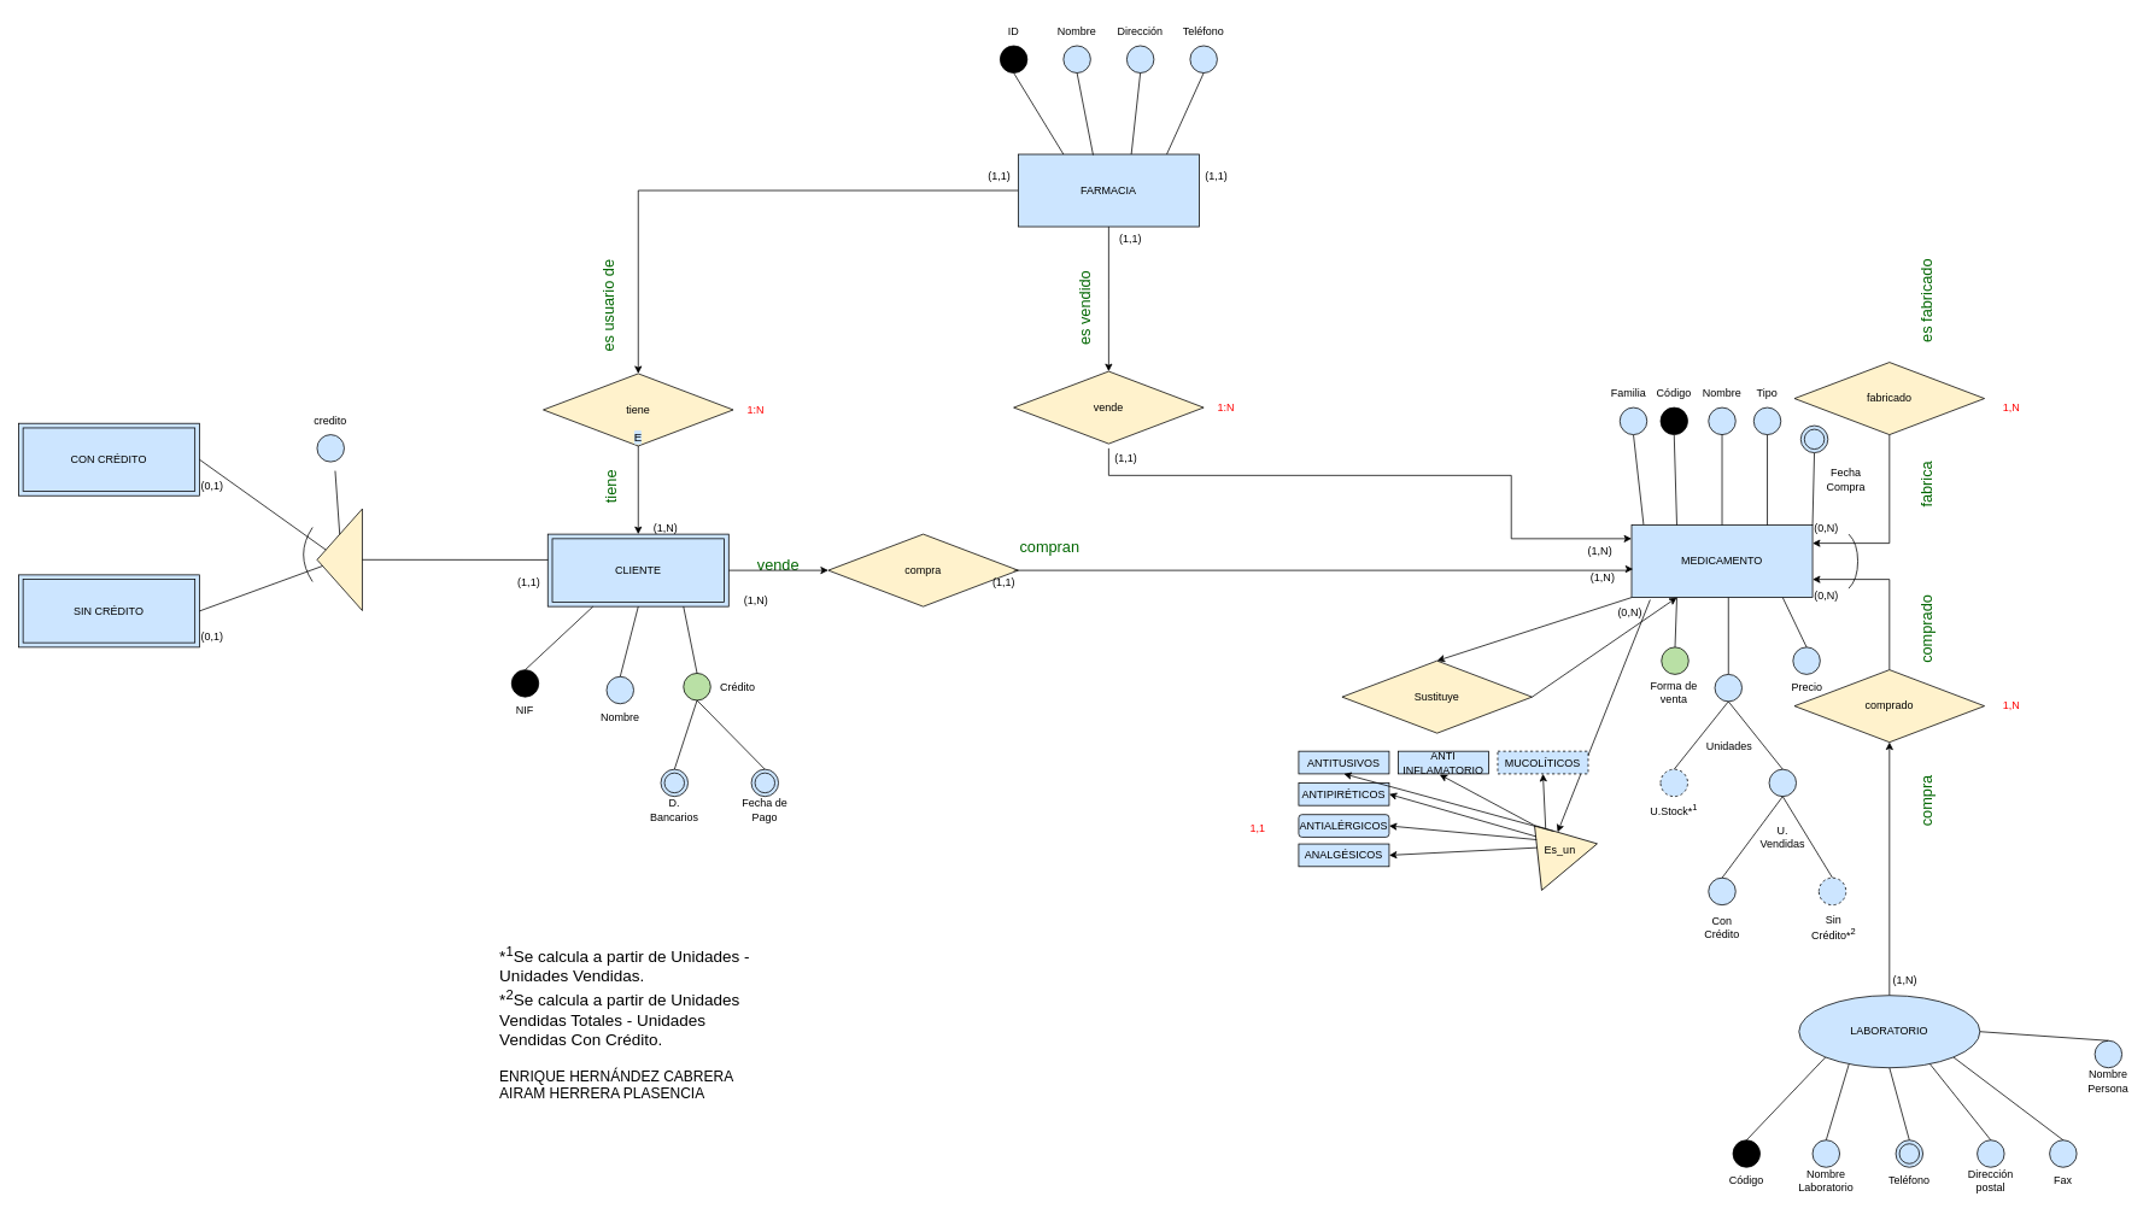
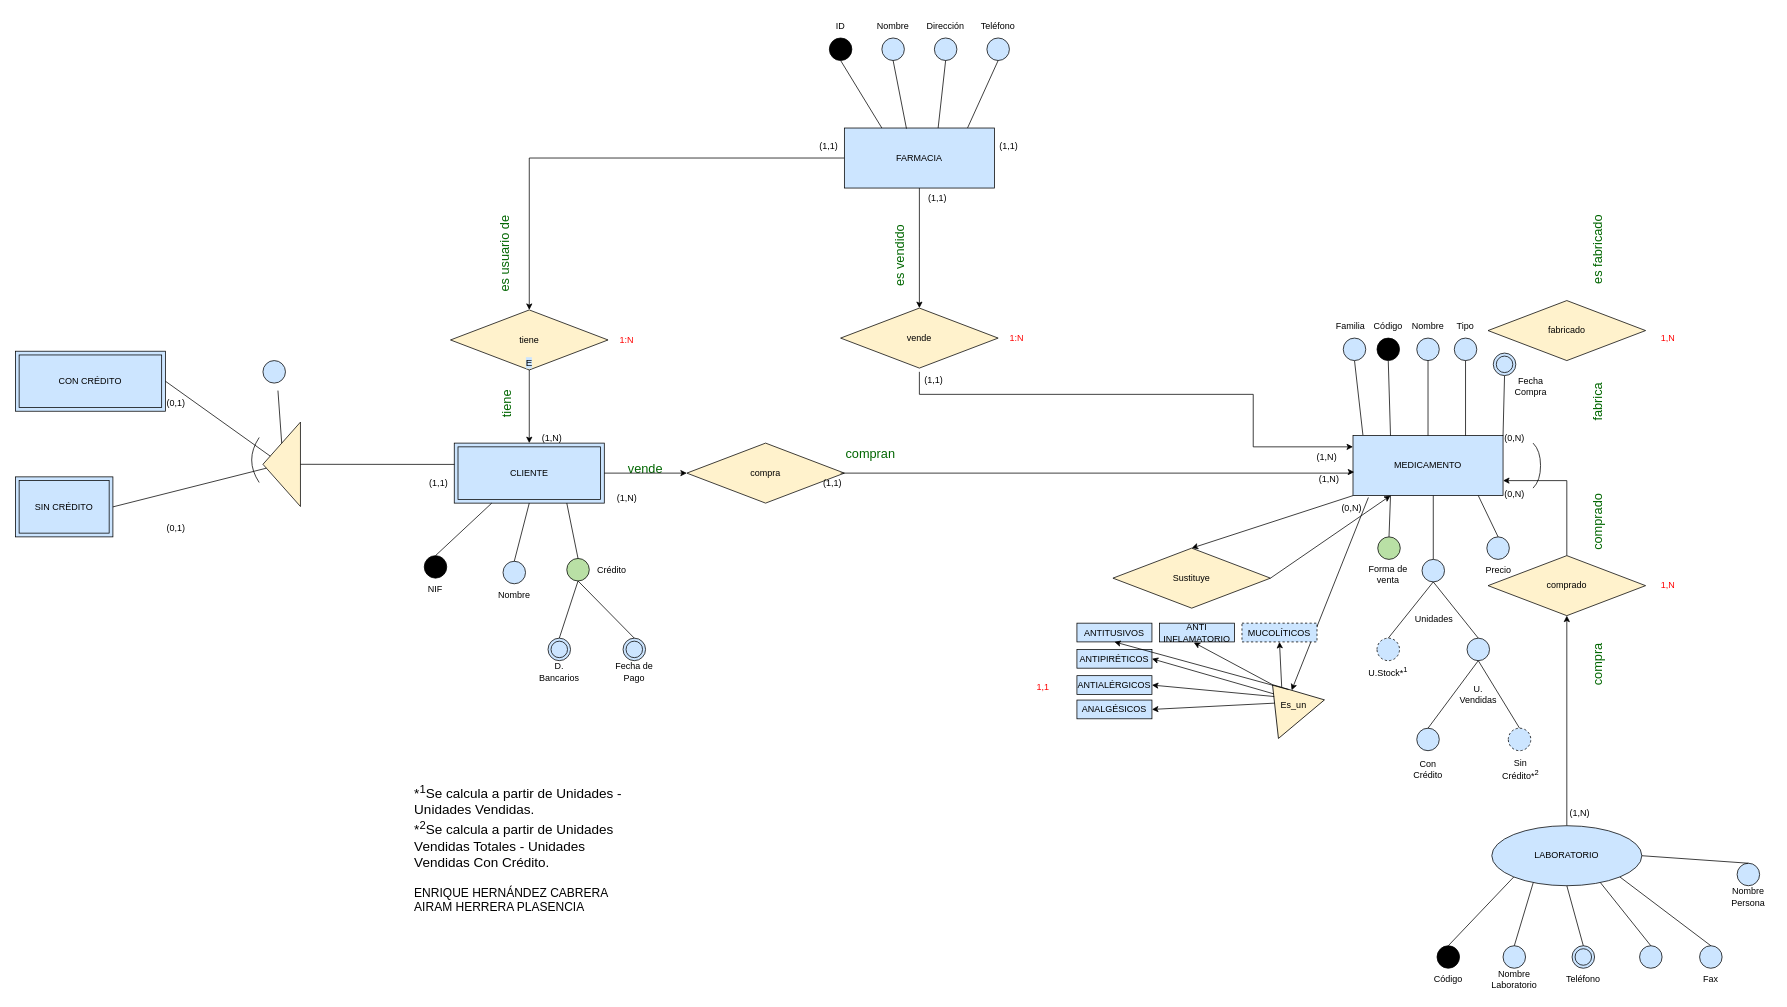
- <mxCell id="185" value="credito" style="text;html=1;strokeColor=none;fillColor=none;align=center;verticalAlign=middle;whiteSpace=wrap;rounded=0;" vertex="1" parent="1"><mxGeometry x="335" y="450" width="60" height="30" as="geometry" /></mxCell>
- <mxCell id="90" value="&lt;div&gt;Fecha&lt;/div&gt;&lt;div&gt;Compra&lt;br&gt;&lt;/div&gt;" style="text;html=1;strokeColor=none;fillColor=none;align=center;verticalAlign=middle;whiteSpace=wrap;rounded=0;" vertex="1" parent="1"><mxGeometry x="2010" y="515" width="60" height="30" as="geometry" /></mxCell>
+ <mxCell id="90" value="&lt;div&gt;Fecha&lt;/div&gt;&lt;div&gt;Compra&lt;br&gt;&lt;/div&gt;" style="text;html=1;strokeColor=none;fillColor=none;align=center;verticalAlign=middle;whiteSpace=wrap;rounded=0;" vertex="1" parent="1"><mxGeometry x="2010" y="500" width="60" height="30" as="geometry" /></mxCell>
- <mxCell id="11" style="edgeStyle=orthogonalEdgeStyle;rounded=0;orthogonalLoop=1;jettySize=auto;html=1;entryX=1;entryY=0.25;entryDx=0;entryDy=0;" edge="1" parent="1" source="12" target="2"><mxGeometry relative="1" as="geometry" /></mxCell>
- <mxCell id="186" value="SIN CRÉDITO" style="shape=ext;margin=3;double=1;whiteSpace=wrap;html=1;align=center;fillColor=#CCE5FF;" vertex="1" parent="1"><mxGeometry x="20" y="635" width="200" height="80" as="geometry" /></mxCell>
+ <mxCell id="186" value="SIN CRÉDITO" style="shape=ext;margin=3;double=1;whiteSpace=wrap;html=1;align=center;fillColor=#CCE5FF;" vertex="1" parent="1"><mxGeometry x="20" y="635" width="130" height="80" as="geometry" /></mxCell>
- <mxCell id="128" value="ANTIALÉRGICOS" style="whiteSpace=wrap;html=1;fillColor=#CCE5FF;rounded=1;" vertex="1" parent="1"><mxGeometry x="1435" y="900" width="100" height="25" as="geometry" /></mxCell>
+ <mxCell id="128" value="ANTIALÉRGICOS" style="rounded=0;whiteSpace=wrap;html=1;fillColor=#CCE5FF;" vertex="1" parent="1"><mxGeometry x="1435" y="900" width="100" height="25" as="geometry" /></mxCell>
- <mxCell id="58" value="Dirección postal" style="text;html=1;strokeColor=none;fillColor=none;align=center;verticalAlign=middle;whiteSpace=wrap;rounded=0;container=0;" vertex="1" parent="53"><mxGeometry x="270" y="190" width="60" height="30" as="geometry" /></mxCell>
